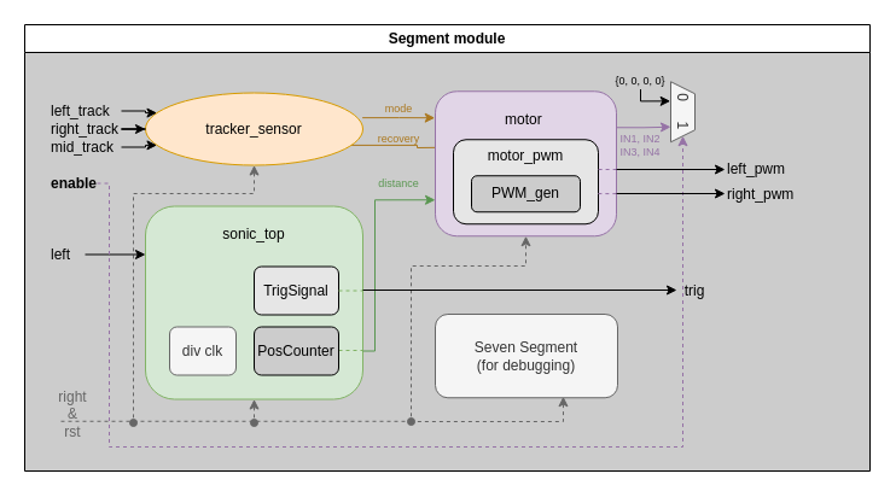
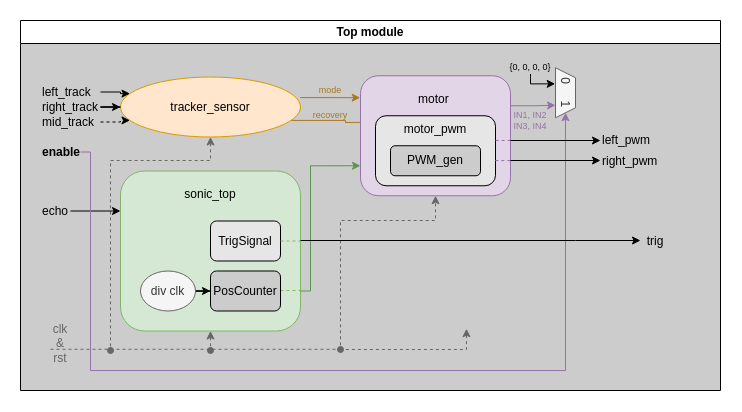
- <mxCell id="2" value="Segment module" style="swimlane;whiteSpace=wrap;html=1;fillColor=#FFFFFF;swimlaneFillColor=#CCCCCC;strokeColor=#000000;" parent="1" vertex="1"><mxGeometry x="20" y="20" width="700" height="370" as="geometry" /></mxCell>
+ <mxCell id="2" value="Top module" style="swimlane;whiteSpace=wrap;html=1;fillColor=#FFFFFF;swimlaneFillColor=#CCCCCC;strokeColor=#000000;" parent="1" vertex="1"><mxGeometry x="20" y="20" width="700" height="370" as="geometry" /></mxCell>
- <mxCell id="37" style="edgeStyle=orthogonalEdgeStyle;rounded=0;orthogonalLoop=1;jettySize=auto;html=1;entryX=0;entryY=0.75;entryDx=0;entryDy=0;" parent="2" source="38" target="6" edge="1"><mxGeometry relative="1" as="geometry" /></mxCell>
+ <mxCell id="37" style="edgeStyle=orthogonalEdgeStyle;rounded=0;orthogonalLoop=1;jettySize=auto;html=1;entryX=0;entryY=0.75;entryDx=0;entryDy=0;dashed=1;" parent="2" source="38" target="6" edge="1"><mxGeometry relative="1" as="geometry" /></mxCell>
- <mxCell id="28" value="distance" style="text;html=1;align=center;verticalAlign=middle;whiteSpace=wrap;rounded=0;fontColor=#599650;fontSize=9;" parent="2" vertex="1"><mxGeometry x="280" y="116.5" width="60" height="30" as="geometry" /></mxCell>
- <mxCell id="32" value="left" style="text;html=1;align=left;verticalAlign=middle;whiteSpace=wrap;rounded=0;" parent="2" vertex="1"><mxGeometry x="20" y="175.5" width="30" height="30" as="geometry" /></mxCell>
+ <mxCell id="32" value="echo" style="text;html=1;align=left;verticalAlign=middle;whiteSpace=wrap;rounded=0;" parent="2" vertex="1"><mxGeometry x="20" y="175.5" width="30" height="30" as="geometry" /></mxCell>
- <mxCell id="42" value="trig" style="text;html=1;align=center;verticalAlign=middle;whiteSpace=wrap;rounded=0;" parent="2" vertex="1"><mxGeometry x="540" y="205.5" width="30" height="30" as="geometry" /></mxCell>
+ <mxCell id="42" value="trig" style="text;html=1;align=center;verticalAlign=middle;whiteSpace=wrap;rounded=0;" parent="2" vertex="1"><mxGeometry x="620" y="205.5" width="30" height="30" as="geometry" /></mxCell>
- <mxCell id="33" style="edgeStyle=orthogonalEdgeStyle;rounded=0;orthogonalLoop=1;jettySize=auto;html=1;entryX=1;entryY=0.5;entryDx=0;entryDy=0;fillColor=#e1d5e7;strokeColor=#9673a6;dashed=1;" parent="2" source="34" target="47" edge="1"><mxGeometry relative="1" as="geometry"><Array as="points"><mxPoint x="70" y="131" /><mxPoint x="70" y="350" /><mxPoint x="545" y="350" /></Array></mxGeometry></mxCell>
+ <mxCell id="33" style="edgeStyle=orthogonalEdgeStyle;rounded=0;orthogonalLoop=1;jettySize=auto;html=1;entryX=1;entryY=0.5;entryDx=0;entryDy=0;fillColor=#e1d5e7;strokeColor=#9673a6;dashed=0;" parent="2" source="34" target="47" edge="1"><mxGeometry relative="1" as="geometry"><Array as="points"><mxPoint x="70" y="131" /><mxPoint x="70" y="350" /><mxPoint x="545" y="350" /></Array></mxGeometry></mxCell>
- <mxCell id="20" value="div clk" style="rounded=1;whiteSpace=wrap;html=1;fillColor=#f5f5f5;fontColor=#333333;strokeColor=#666666;" parent="16" vertex="1"><mxGeometry x="20" y="100" width="55" height="40" as="geometry" /></mxCell>
+ <mxCell id="20" value="div clk" style="ellipse;whiteSpace=wrap;html=1;fillColor=#f5f5f5;fontColor=#333333;strokeColor=#666666;" parent="16" vertex="1"><mxGeometry x="20" y="100" width="55" height="40" as="geometry" /></mxCell>
+ <mxCell id="19" style="edgeStyle=orthogonalEdgeStyle;rounded=0;orthogonalLoop=1;jettySize=auto;html=1;entryX=0;entryY=0.5;entryDx=0;entryDy=0;" parent="16" source="20" target="23" edge="1"><mxGeometry relative="1" as="geometry" /></mxCell>
- <mxCell id="8" value="Seven Segment&lt;div&gt;(for debugging)&lt;/div&gt;" style="rounded=1;whiteSpace=wrap;html=1;fillColor=#f5f5f5;fontColor=#333333;strokeColor=#666666;" parent="2" vertex="1"><mxGeometry x="340" y="240" width="151" height="69.25" as="geometry" /></mxCell>
- <mxCell id="30" value="right&lt;div&gt;&lt;span style=&quot;background-color: initial;&quot;&gt;&amp;amp;&lt;/span&gt;&lt;/div&gt;&lt;div&gt;&lt;span style=&quot;background-color: initial;&quot;&gt;rst&lt;/span&gt;&lt;/div&gt;" style="text;html=1;align=center;verticalAlign=middle;whiteSpace=wrap;rounded=0;fontColor=#666666;" parent="2" vertex="1"><mxGeometry x="20" y="296.5" width="40" height="53.5" as="geometry" /></mxCell>
+ <mxCell id="30" value="clk&lt;div&gt;&lt;span style=&quot;background-color: initial;&quot;&gt;&amp;amp;&lt;/span&gt;&lt;/div&gt;&lt;div&gt;&lt;span style=&quot;background-color: initial;&quot;&gt;rst&lt;/span&gt;&lt;/div&gt;" style="text;html=1;align=center;verticalAlign=middle;whiteSpace=wrap;rounded=0;fontColor=#666666;" parent="2" vertex="1"><mxGeometry x="20" y="296.5" width="40" height="53.5" as="geometry" /></mxCell>
